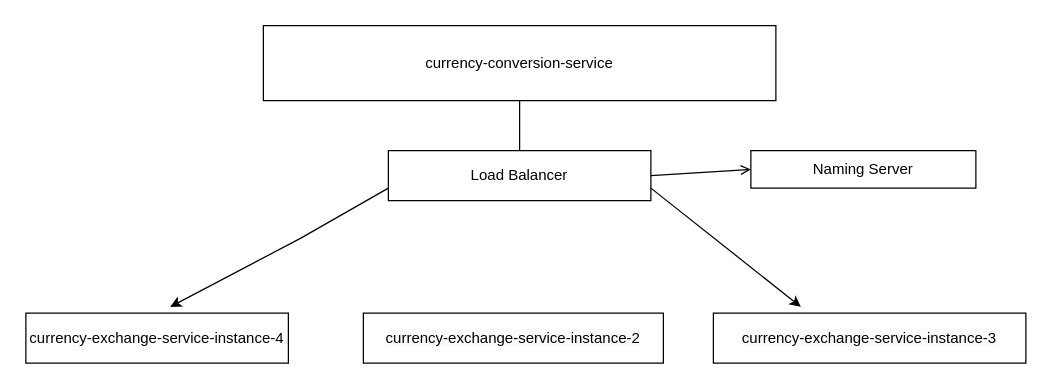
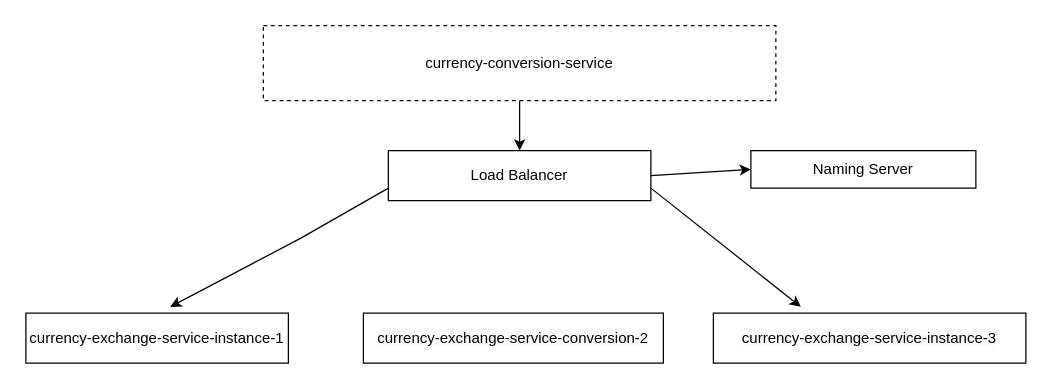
- <mxCell id="2" value="currency-conversion-service" style="rounded=0;whiteSpace=wrap;html=1;" vertex="1" parent="1"><mxGeometry x="210" y="20" width="410" height="60" as="geometry" /></mxCell>
+ <mxCell id="2" value="currency-conversion-service" style="rounded=0;whiteSpace=wrap;html=1;dashed=1;" vertex="1" parent="1"><mxGeometry x="210" y="20" width="410" height="60" as="geometry" /></mxCell>
- <mxCell id="10" value="" style="endArrow=none;html=1;rounded=0;exitX=0.5;exitY=1;exitDx=0;exitDy=0;entryX=0.5;entryY=0;entryDx=0;entryDy=0;" edge="1" parent="1" source="2" target="3"><mxGeometry width="50" height="50" relative="1" as="geometry"><mxPoint x="410" y="250" as="sourcePoint" /><mxPoint x="460" y="200" as="targetPoint" /><Array as="points" /></mxGeometry></mxCell>
+ <mxCell id="10" value="" style="endArrow=classic;html=1;rounded=0;exitX=0.5;exitY=1;exitDx=0;exitDy=0;entryX=0.5;entryY=0;entryDx=0;entryDy=0;" edge="1" parent="1" source="2" target="3"><mxGeometry width="50" height="50" relative="1" as="geometry"><mxPoint x="410" y="250" as="sourcePoint" /><mxPoint x="460" y="200" as="targetPoint" /><Array as="points" /></mxGeometry></mxCell>
- <mxCell id="11" value="" style="endArrow=open;html=1;rounded=0;exitX=1;exitY=0.5;exitDx=0;exitDy=0;entryX=0;entryY=0.5;entryDx=0;entryDy=0;" edge="1" parent="1" source="3" target="4"><mxGeometry width="50" height="50" relative="1" as="geometry"><mxPoint x="410" y="250" as="sourcePoint" /><mxPoint x="460" y="200" as="targetPoint" /></mxGeometry></mxCell>
+ <mxCell id="11" value="" style="endArrow=classic;html=1;rounded=0;exitX=1;exitY=0.5;exitDx=0;exitDy=0;entryX=0;entryY=0.5;entryDx=0;entryDy=0;" edge="1" parent="1" source="3" target="4"><mxGeometry width="50" height="50" relative="1" as="geometry"><mxPoint x="410" y="250" as="sourcePoint" /><mxPoint x="460" y="200" as="targetPoint" /></mxGeometry></mxCell>
- <mxCell id="7" value="currency-exchange-service-instance-4" style="rounded=0;whiteSpace=wrap;html=1;" vertex="1" parent="1"><mxGeometry x="20" y="250" width="210" height="40" as="geometry" /></mxCell>
+ <mxCell id="7" value="currency-exchange-service-instance-1" style="rounded=0;whiteSpace=wrap;html=1;" vertex="1" parent="1"><mxGeometry x="20" y="250" width="210" height="40" as="geometry" /></mxCell>
- <mxCell id="5" value="&lt;br&gt;&lt;span style=&quot;color: rgb(0, 0, 0); font-family: Helvetica; font-size: 12px; font-style: normal; font-variant-ligatures: normal; font-variant-caps: normal; font-weight: 400; letter-spacing: normal; orphans: 2; text-align: center; text-indent: 0px; text-transform: none; widows: 2; word-spacing: 0px; -webkit-text-stroke-width: 0px; white-space: normal; background-color: rgb(251, 251, 251); text-decoration-thickness: initial; text-decoration-style: initial; text-decoration-color: initial; display: inline !important; float: none;&quot;&gt;currency-exchange-service-instance-2&lt;/span&gt;&lt;div&gt;&lt;br/&gt;&lt;/div&gt;" style="rounded=0;whiteSpace=wrap;html=1;" vertex="1" parent="1"><mxGeometry x="290" y="250" width="240" height="40" as="geometry" /></mxCell>
+ <mxCell id="5" value="&lt;br&gt;&lt;span style=&quot;color: rgb(0, 0, 0); font-family: Helvetica; font-size: 12px; font-style: normal; font-variant-ligatures: normal; font-variant-caps: normal; font-weight: 400; letter-spacing: normal; orphans: 2; text-align: center; text-indent: 0px; text-transform: none; widows: 2; word-spacing: 0px; -webkit-text-stroke-width: 0px; white-space: normal; background-color: rgb(251, 251, 251); text-decoration-thickness: initial; text-decoration-style: initial; text-decoration-color: initial; display: inline !important; float: none;&quot;&gt;currency-exchange-service-conversion-2&lt;/span&gt;&lt;div&gt;&lt;br/&gt;&lt;/div&gt;" style="rounded=0;whiteSpace=wrap;html=1;" vertex="1" parent="1"><mxGeometry x="290" y="250" width="240" height="40" as="geometry" /></mxCell>
